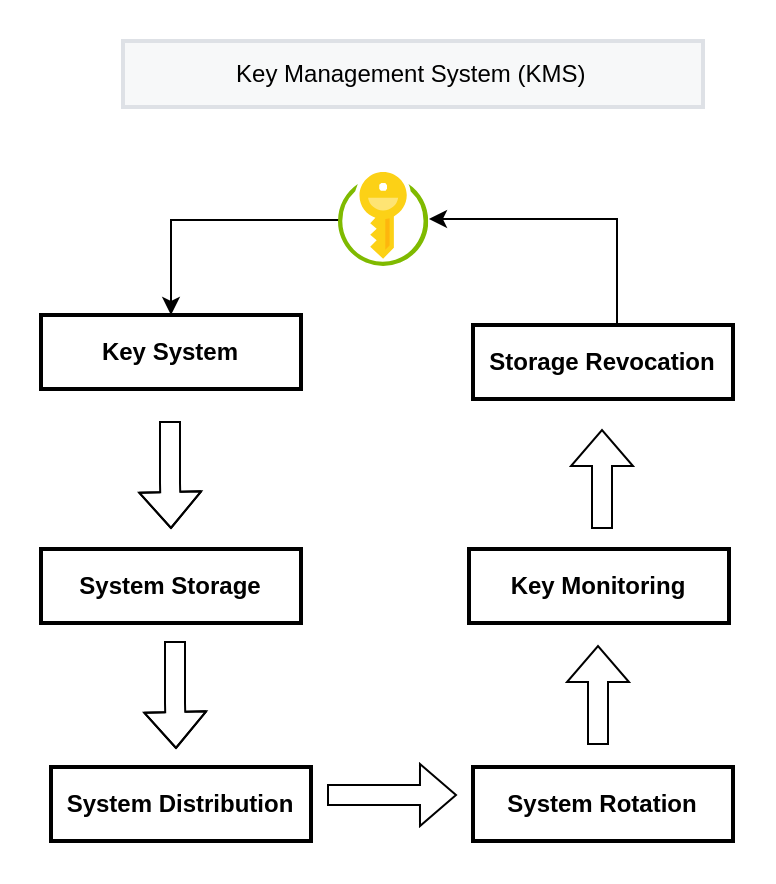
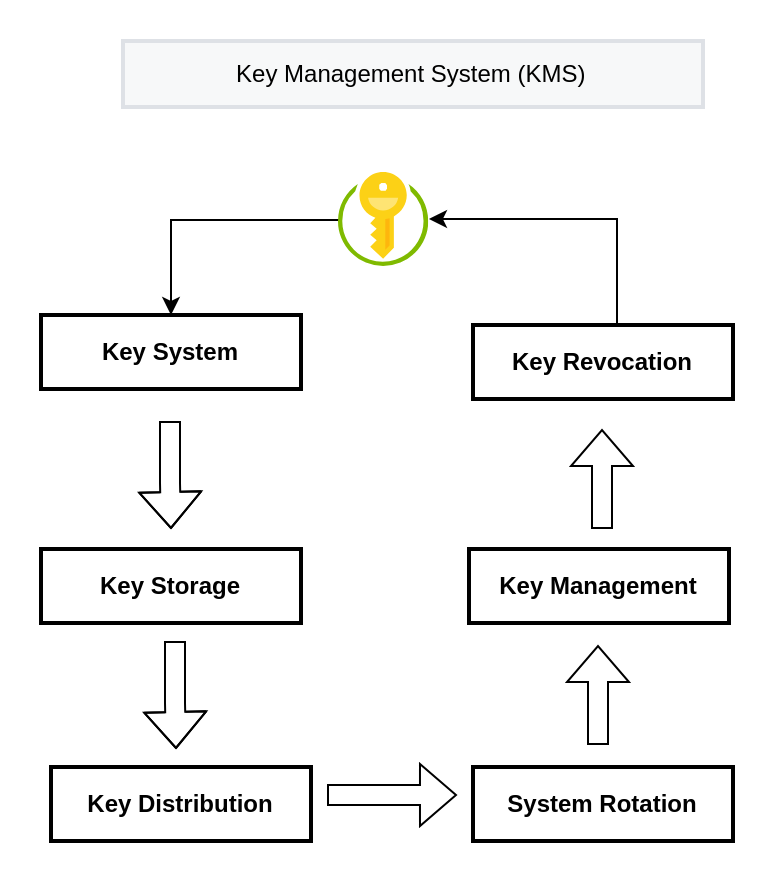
- <mxCell id="19" value="Storage Revocation" style="shape=rect;strokeWidth=2;fontStyle=1;html=1;whiteSpace=wrap;align=center;" vertex="1" parent="1"><mxGeometry x="236" y="162" width="130" height="37" as="geometry" /></mxCell>
+ <mxCell id="19" value="Key Revocation" style="shape=rect;strokeWidth=2;fontStyle=1;html=1;whiteSpace=wrap;align=center;" vertex="1" parent="1"><mxGeometry x="236" y="162" width="130" height="37" as="geometry" /></mxCell>
- <mxCell id="7" value="System Storage" style="shape=rect;strokeWidth=2;fontStyle=1;html=1;whiteSpace=wrap;align=center;" vertex="1" parent="1"><mxGeometry x="20" y="274" width="130" height="37" as="geometry" /></mxCell>
+ <mxCell id="7" value="Key Storage" style="shape=rect;strokeWidth=2;fontStyle=1;html=1;whiteSpace=wrap;align=center;" vertex="1" parent="1"><mxGeometry x="20" y="274" width="130" height="37" as="geometry" /></mxCell>
- <mxCell id="15" value="Key Monitoring" style="shape=rect;strokeWidth=2;fontStyle=1;html=1;whiteSpace=wrap;align=center;" vertex="1" parent="1"><mxGeometry x="234" y="274" width="130" height="37" as="geometry" /></mxCell>
+ <mxCell id="15" value="Key Management" style="shape=rect;strokeWidth=2;fontStyle=1;html=1;whiteSpace=wrap;align=center;" vertex="1" parent="1"><mxGeometry x="234" y="274" width="130" height="37" as="geometry" /></mxCell>
- <mxCell id="9" value="System Distribution" style="shape=rect;strokeWidth=2;fontStyle=1;html=1;whiteSpace=wrap;align=center;" vertex="1" parent="1"><mxGeometry x="25" y="383" width="130" height="37" as="geometry" /></mxCell>
+ <mxCell id="9" value="Key Distribution" style="shape=rect;strokeWidth=2;fontStyle=1;html=1;whiteSpace=wrap;align=center;" vertex="1" parent="1"><mxGeometry x="25" y="383" width="130" height="37" as="geometry" /></mxCell>
